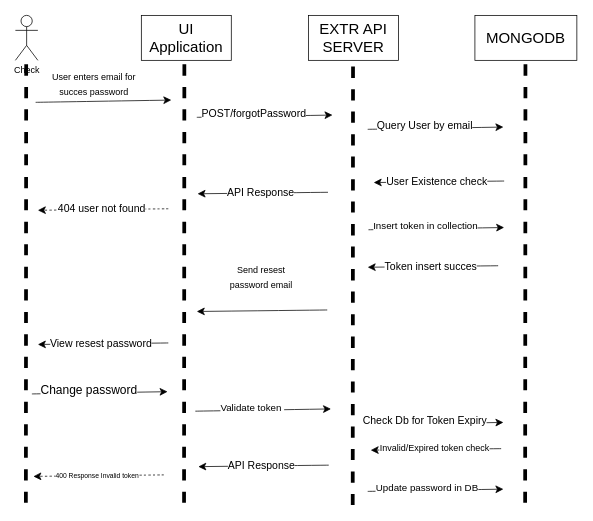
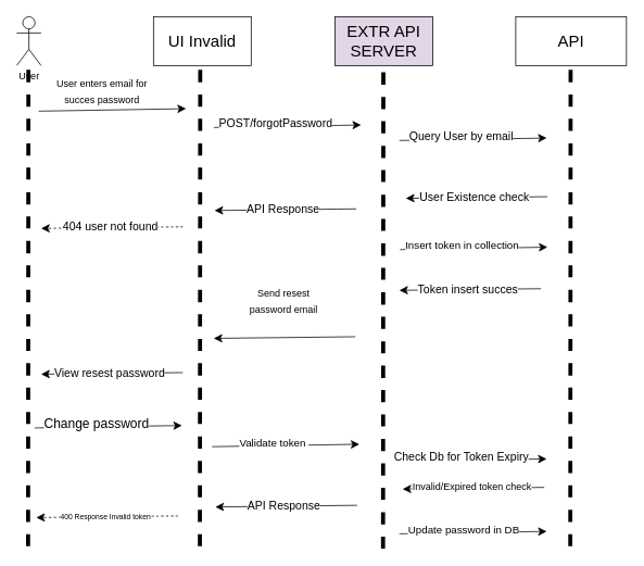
- <mxCell id="14" value="&lt;span style=&quot;font-size: 20px;&quot;&gt;UI Application&lt;/span&gt;" style="rounded=0;whiteSpace=wrap;html=1;" parent="1" vertex="1"><mxGeometry x="188" y="20" width="120" height="60" as="geometry" /></mxCell>
+ <mxCell id="14" value="&lt;span style=&quot;font-size: 20px;&quot;&gt;UI Invalid&lt;/span&gt;" style="rounded=0;whiteSpace=wrap;html=1;" parent="1" vertex="1"><mxGeometry x="188" y="20" width="120" height="60" as="geometry" /></mxCell>
- <mxCell id="3" value="&lt;span style=&quot;font-size: 20px;&quot;&gt;EXTR API SERVER&lt;/span&gt;" style="rounded=0;whiteSpace=wrap;html=1;" parent="1" vertex="1"><mxGeometry x="411" y="20" width="120" height="60" as="geometry" /></mxCell>
+ <mxCell id="3" value="&lt;span style=&quot;font-size: 20px;&quot;&gt;EXTR API SERVER&lt;/span&gt;" style="rounded=0;whiteSpace=wrap;html=1;fillColor=#e1d5e7;" parent="1" vertex="1"><mxGeometry x="411" y="20" width="120" height="60" as="geometry" /></mxCell>
- <mxCell id="4" value="&lt;span style=&quot;font-size: 20px;&quot;&gt;MONGODB&lt;/span&gt;" style="rounded=0;whiteSpace=wrap;html=1;" parent="1" vertex="1"><mxGeometry x="633" y="20" width="136" height="60" as="geometry" /></mxCell>
+ <mxCell id="4" value="&lt;span style=&quot;font-size: 20px;&quot;&gt;API&lt;/span&gt;" style="rounded=0;whiteSpace=wrap;html=1;" parent="1" vertex="1"><mxGeometry x="633" y="20" width="136" height="60" as="geometry" /></mxCell>
- <mxCell id="2" value="Check" style="shape=umlActor;verticalLabelPosition=bottom;verticalAlign=top;html=1;outlineConnect=0;" parent="1" vertex="1"><mxGeometry x="20" y="20" width="30" height="60" as="geometry" /></mxCell>
+ <mxCell id="2" value="User" style="shape=umlActor;verticalLabelPosition=bottom;verticalAlign=top;html=1;outlineConnect=0;" parent="1" vertex="1"><mxGeometry x="20" y="20" width="30" height="60" as="geometry" /></mxCell>
